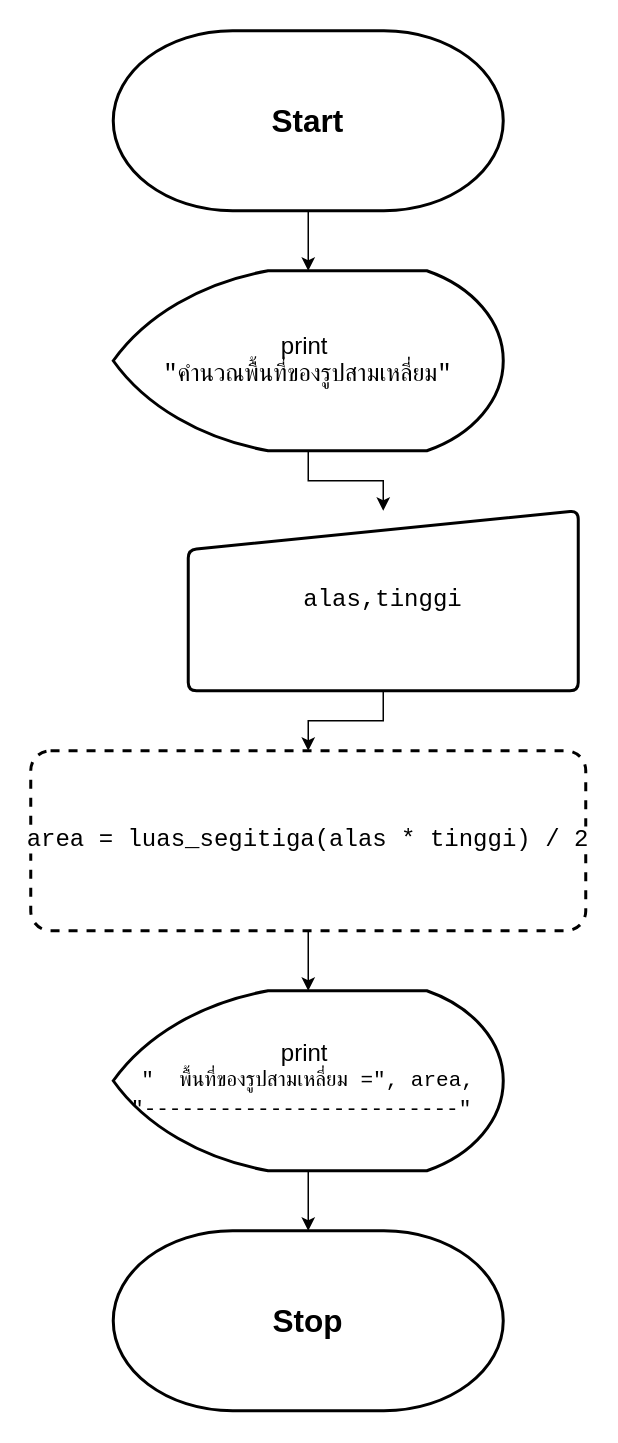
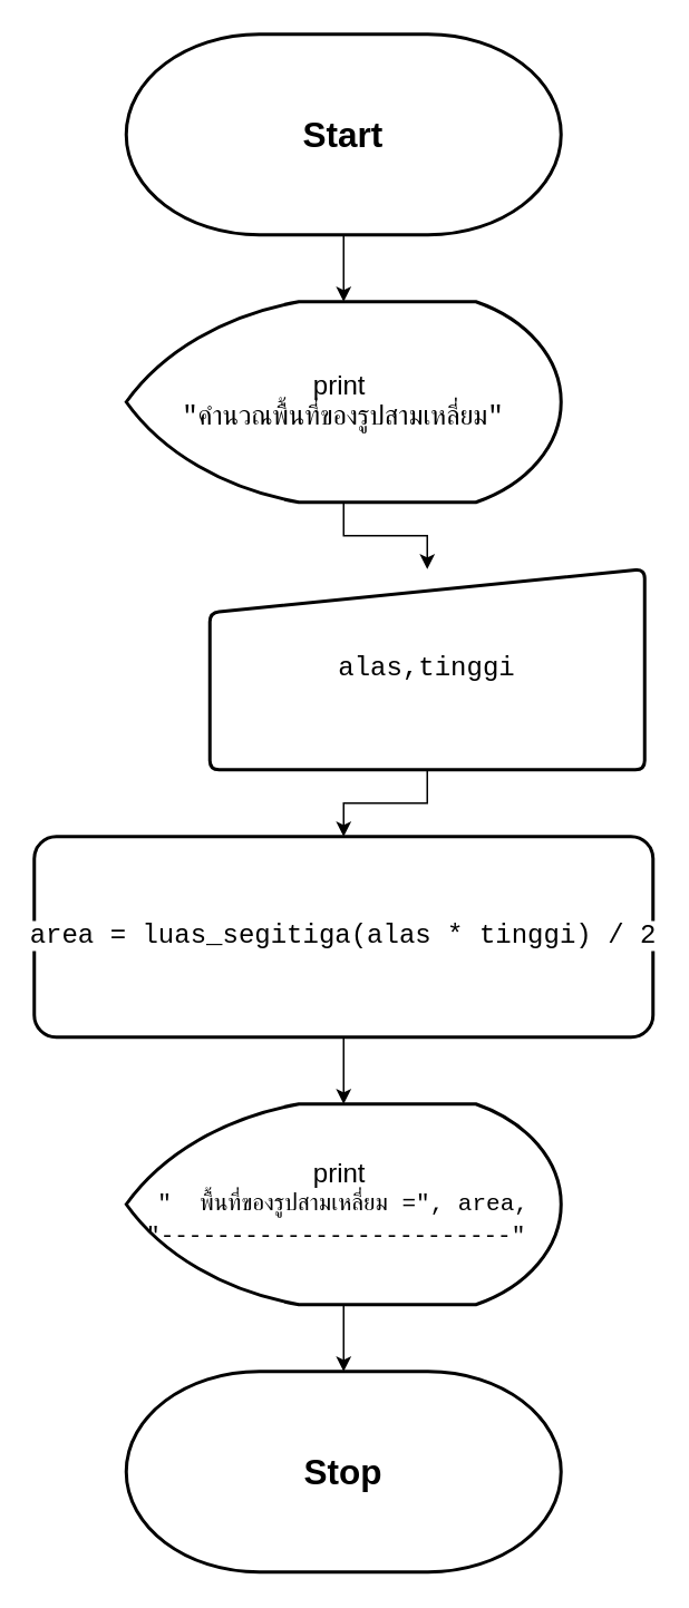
- <mxCell id="9" value="&lt;div style=&quot;font-family: Consolas, &amp;quot;Courier New&amp;quot;, monospace; font-size: 16px; line-height: 19px; white-space: pre;&quot;&gt;&lt;span style=&quot;background-color: rgb(255, 255, 255);&quot;&gt;area = luas_segitiga(alas * tinggi) / 2&lt;/span&gt;&lt;/div&gt;" style="rounded=1;whiteSpace=wrap;html=1;strokeWidth=2;arcSize=11;dashed=1;" vertex="1" parent="1"><mxGeometry x="20" y="500" width="370" height="120" as="geometry" /></mxCell>
+ <mxCell id="9" value="&lt;div style=&quot;font-family: Consolas, &amp;quot;Courier New&amp;quot;, monospace; font-size: 16px; line-height: 19px; white-space: pre;&quot;&gt;&lt;span style=&quot;background-color: rgb(255, 255, 255);&quot;&gt;area = luas_segitiga(alas * tinggi) / 2&lt;/span&gt;&lt;/div&gt;" style="rounded=1;whiteSpace=wrap;html=1;strokeWidth=2;arcSize=11;" vertex="1" parent="1"><mxGeometry x="20" y="500" width="370" height="120" as="geometry" /></mxCell>
